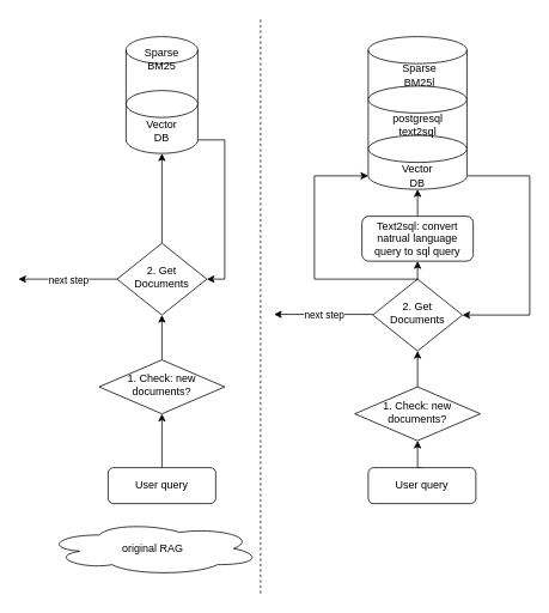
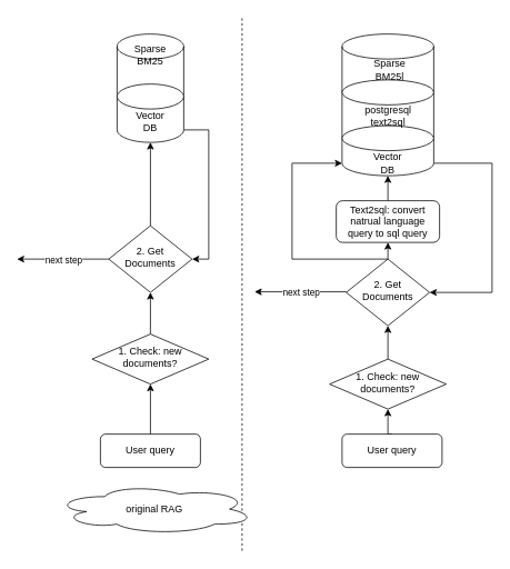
- <mxCell id="30" value="original RAG" style="ellipse;shape=cloud;whiteSpace=wrap;html=1;" vertex="1" parent="1"><mxGeometry x="50" y="580" width="240" height="60" as="geometry" /></mxCell>
+ <mxCell id="30" value="original RAG" style="ellipse;shape=cloud;whiteSpace=wrap;html=1;" vertex="1" parent="1"><mxGeometry x="65" y="580" width="240" height="60" as="geometry" /></mxCell>
